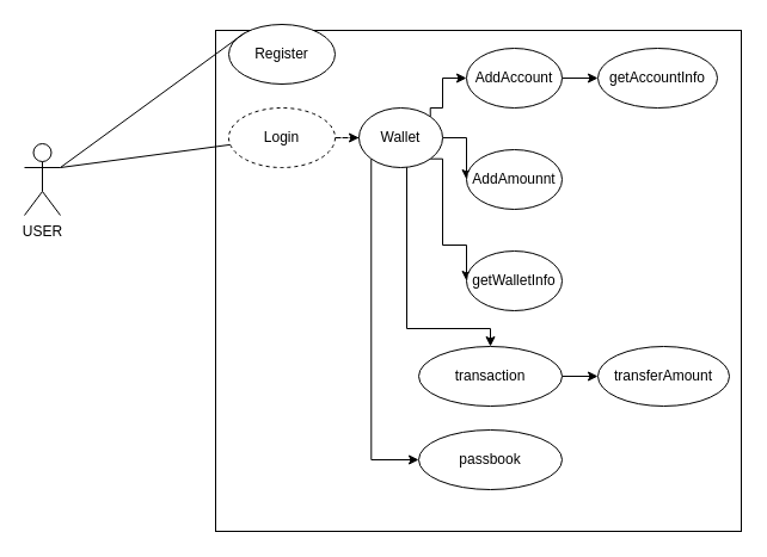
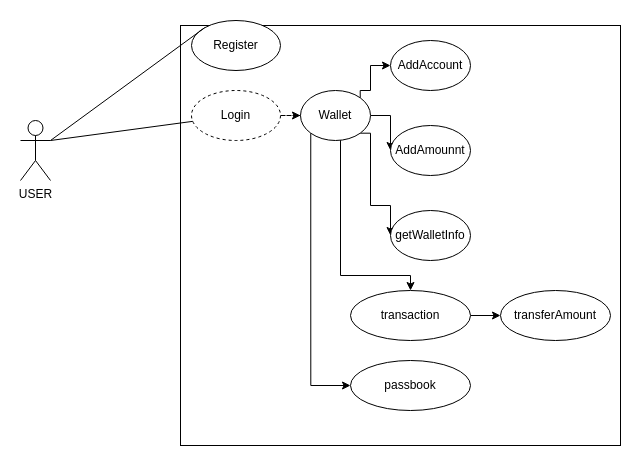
- <mxCell id="12" style="edgeStyle=orthogonalEdgeStyle;rounded=0;orthogonalLoop=1;jettySize=auto;html=1;exitX=1;exitY=0.5;exitDx=0;exitDy=0;strokeColor=#000000;" edge="1" parent="1" source="13" target="16"><mxGeometry relative="1" as="geometry" /></mxCell>
- <mxCell id="16" value="getAccountInfo&lt;br&gt;" style="ellipse;whiteSpace=wrap;html=1;" vertex="1" parent="1"><mxGeometry x="500" y="40" width="100" height="50" as="geometry" /></mxCell>
